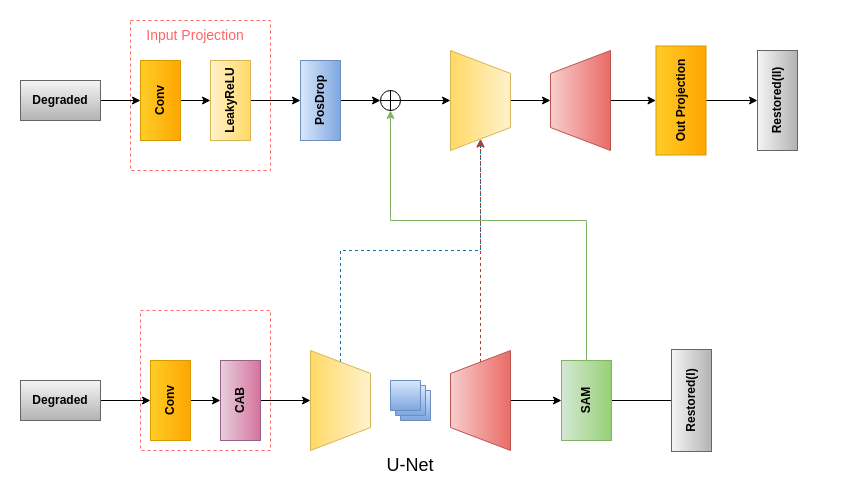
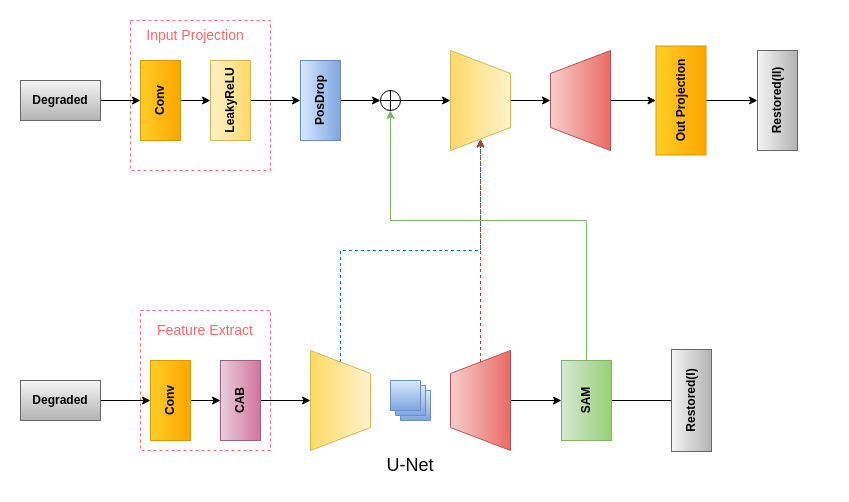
+ <mxCell id="21" value="&lt;h3&gt;&lt;span style=&quot;font-weight: normal&quot;&gt;&lt;font color=&quot;#ff6666&quot;&gt;Feature Extract&lt;/font&gt;&lt;/span&gt;&lt;/h3&gt;" style="text;html=1;strokeColor=none;fillColor=none;align=center;verticalAlign=middle;whiteSpace=wrap;rounded=0;fontColor=#FF170F;" vertex="1" parent="1"><mxGeometry x="140" y="320" width="130" height="20" as="geometry" /></mxCell>
